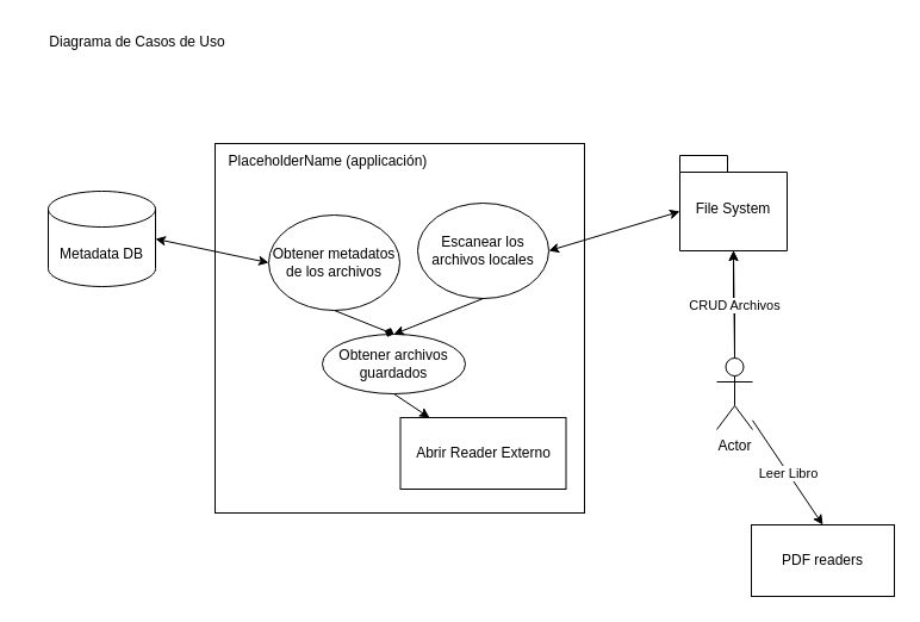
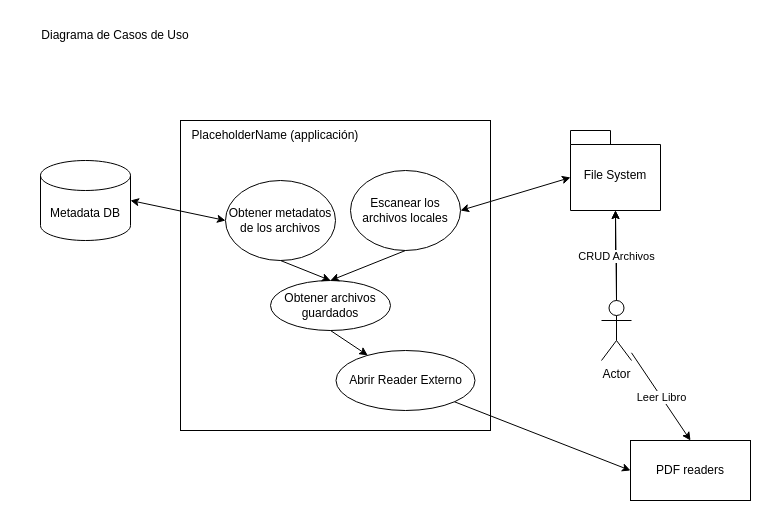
- <mxCell id="17" value="" style="endArrow=diamond;html=1;rounded=0;entryX=0.5;entryY=0;entryDx=0;entryDy=0;exitX=0.5;exitY=1;exitDx=0;exitDy=0;" edge="1" parent="1" source="12" target="15"><mxGeometry width="50" height="50" relative="1" as="geometry"><mxPoint x="330" y="340" as="sourcePoint" /><mxPoint x="380" y="290" as="targetPoint" /></mxGeometry></mxCell>
+ <mxCell id="17" value="" style="endArrow=classic;html=1;rounded=0;entryX=0.5;entryY=0;entryDx=0;entryDy=0;exitX=0.5;exitY=1;exitDx=0;exitDy=0;" edge="1" parent="1" source="12" target="15"><mxGeometry width="50" height="50" relative="1" as="geometry"><mxPoint x="330" y="340" as="sourcePoint" /><mxPoint x="380" y="290" as="targetPoint" /></mxGeometry></mxCell>
- <mxCell id="18" value="Abrir Reader Externo" style="whiteSpace=wrap;html=1;rounded=0;" vertex="1" parent="1"><mxGeometry x="335.5" y="350" width="139" height="60" as="geometry" /></mxCell>
+ <mxCell id="18" value="Abrir Reader Externo" style="ellipse;whiteSpace=wrap;html=1;" vertex="1" parent="1"><mxGeometry x="335.5" y="350" width="139" height="60" as="geometry" /></mxCell>
+ <mxCell id="21" value="" style="endArrow=classic;html=1;rounded=0;entryX=0;entryY=0.5;entryDx=0;entryDy=0;exitX=1;exitY=1;exitDx=0;exitDy=0;" edge="1" parent="1" source="18" target="20"><mxGeometry width="50" height="50" relative="1" as="geometry"><mxPoint x="330" y="420" as="sourcePoint" /><mxPoint x="380" y="370" as="targetPoint" /></mxGeometry></mxCell>
